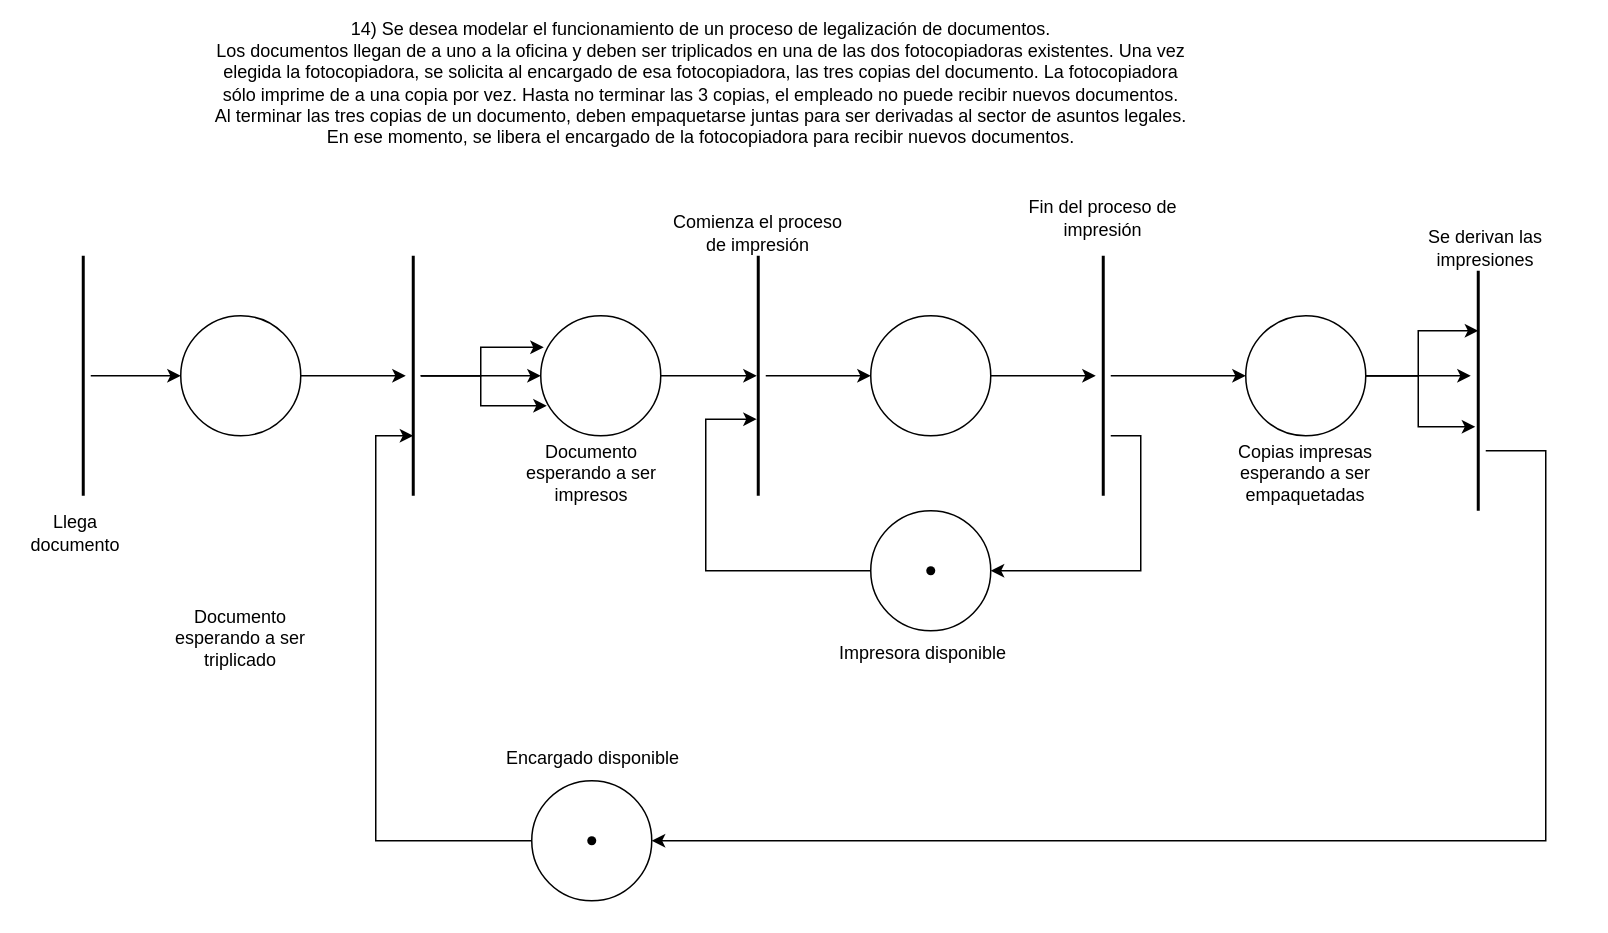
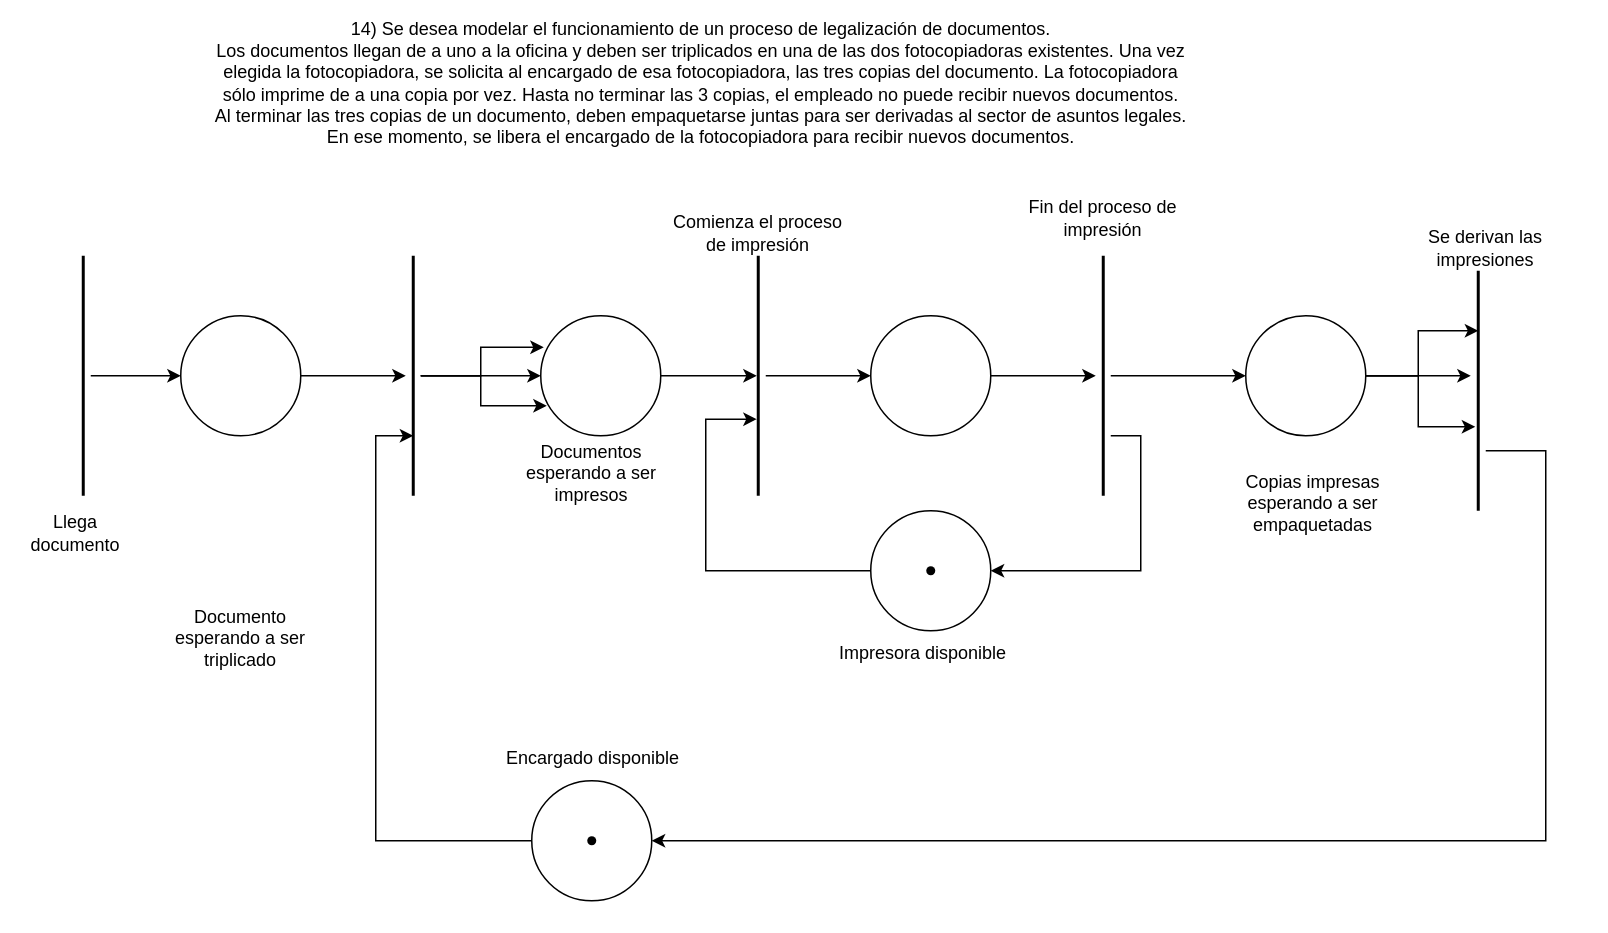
- <mxCell id="34" value="Documento esperando a ser impresos" style="text;html=1;strokeColor=none;fillColor=none;align=center;verticalAlign=middle;whiteSpace=wrap;rounded=0;" vertex="1" parent="1"><mxGeometry x="334" y="300" width="120" height="30" as="geometry" /></mxCell>
+ <mxCell id="34" value="Documentos esperando a ser impresos" style="text;html=1;strokeColor=none;fillColor=none;align=center;verticalAlign=middle;whiteSpace=wrap;rounded=0;" vertex="1" parent="1"><mxGeometry x="334" y="300" width="120" height="30" as="geometry" /></mxCell>
- <mxCell id="38" value="Copias impresas esperando a ser empaquetadas" style="text;html=1;strokeColor=none;fillColor=none;align=center;verticalAlign=middle;whiteSpace=wrap;rounded=0;" vertex="1" parent="1"><mxGeometry x="810" y="300" width="120" height="30" as="geometry" /></mxCell>
+ <mxCell id="38" value="Copias impresas esperando a ser empaquetadas" style="text;html=1;strokeColor=none;fillColor=none;align=center;verticalAlign=middle;whiteSpace=wrap;rounded=0;" vertex="1" parent="1"><mxGeometry x="815" y="320" width="120" height="30" as="geometry" /></mxCell>
